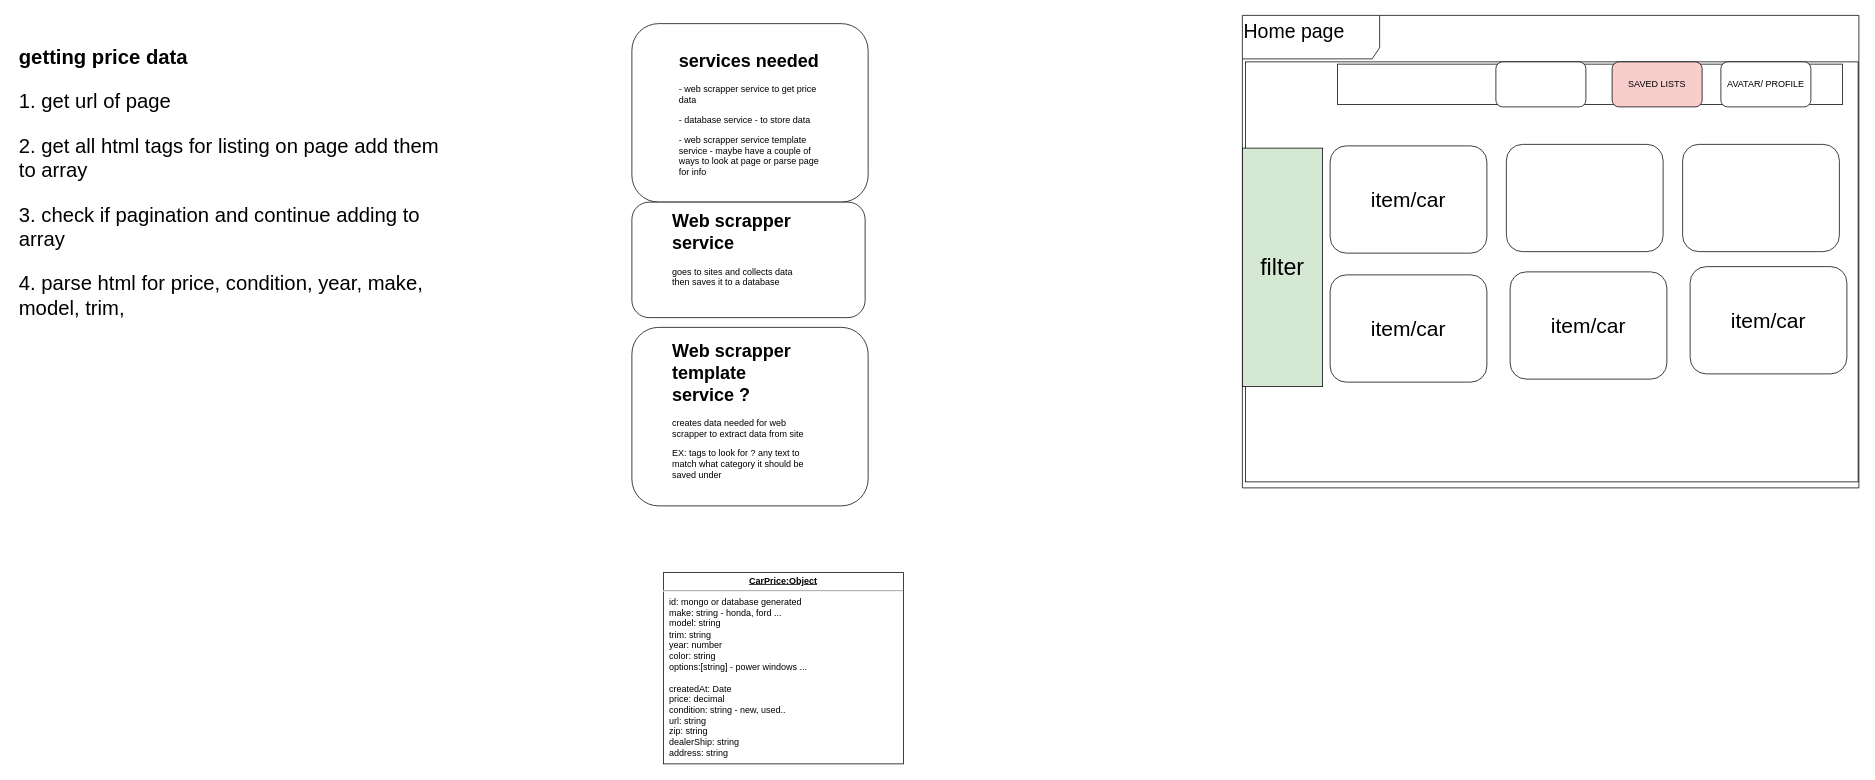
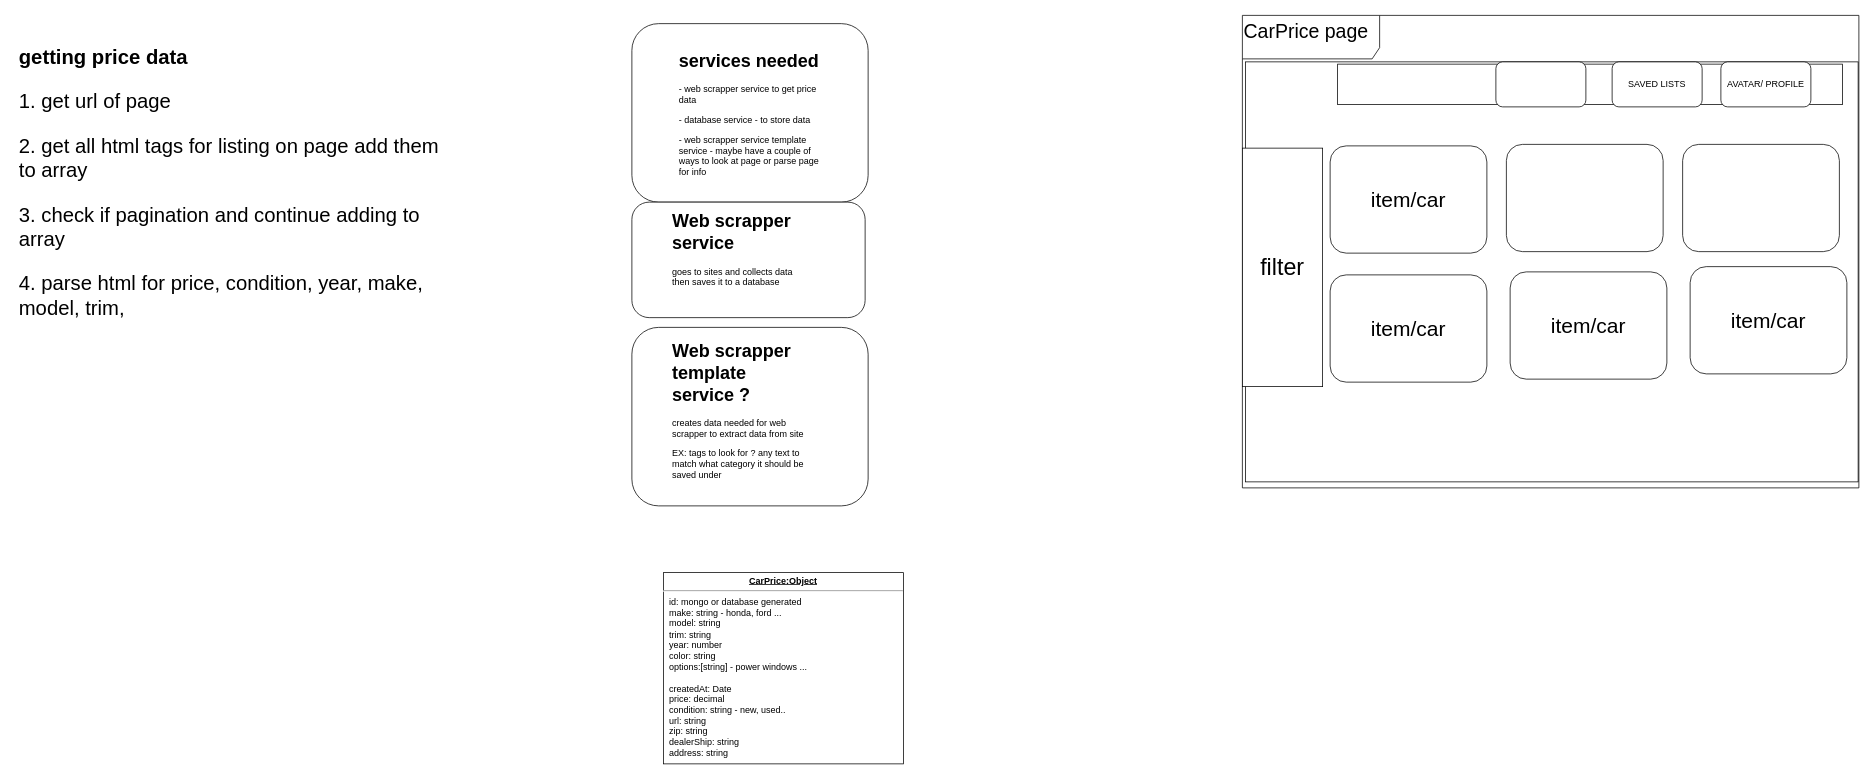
- <mxCell id="9" value="&lt;span style=&quot;font-size: 26px;&quot;&gt;Home page&lt;br&gt;&lt;br&gt;&lt;/span&gt;" style="shape=umlFrame;whiteSpace=wrap;html=1;pointerEvents=0;width=183;height=58;align=left;verticalAlign=top;" parent="1" vertex="1"><mxGeometry x="1656" y="20" width="822" height="630" as="geometry" /></mxCell>
+ <mxCell id="9" value="&lt;span style=&quot;font-size: 26px;&quot;&gt;CarPrice page&lt;br&gt;&lt;br&gt;&lt;/span&gt;" style="shape=umlFrame;whiteSpace=wrap;html=1;pointerEvents=0;width=183;height=58;align=left;verticalAlign=top;" parent="1" vertex="1"><mxGeometry x="1656" y="20" width="822" height="630" as="geometry" /></mxCell>
- <mxCell id="19" value="SAVED LISTS" style="rounded=1;whiteSpace=wrap;html=1;fillColor=#f8cecc;" parent="1" vertex="1"><mxGeometry x="2149" y="82" width="120" height="60" as="geometry" /></mxCell>
+ <mxCell id="19" value="SAVED LISTS" style="rounded=1;whiteSpace=wrap;html=1;" parent="1" vertex="1"><mxGeometry x="2149" y="82" width="120" height="60" as="geometry" /></mxCell>
- <mxCell id="17" value="filter" style="rounded=0;whiteSpace=wrap;html=1;fontSize=31;fillColor=#d5e8d4;" parent="1" vertex="1"><mxGeometry x="1656" y="197" width="107" height="318" as="geometry" /></mxCell>
+ <mxCell id="17" value="filter" style="rounded=0;whiteSpace=wrap;html=1;fontSize=31;" parent="1" vertex="1"><mxGeometry x="1656" y="197" width="107" height="318" as="geometry" /></mxCell>
